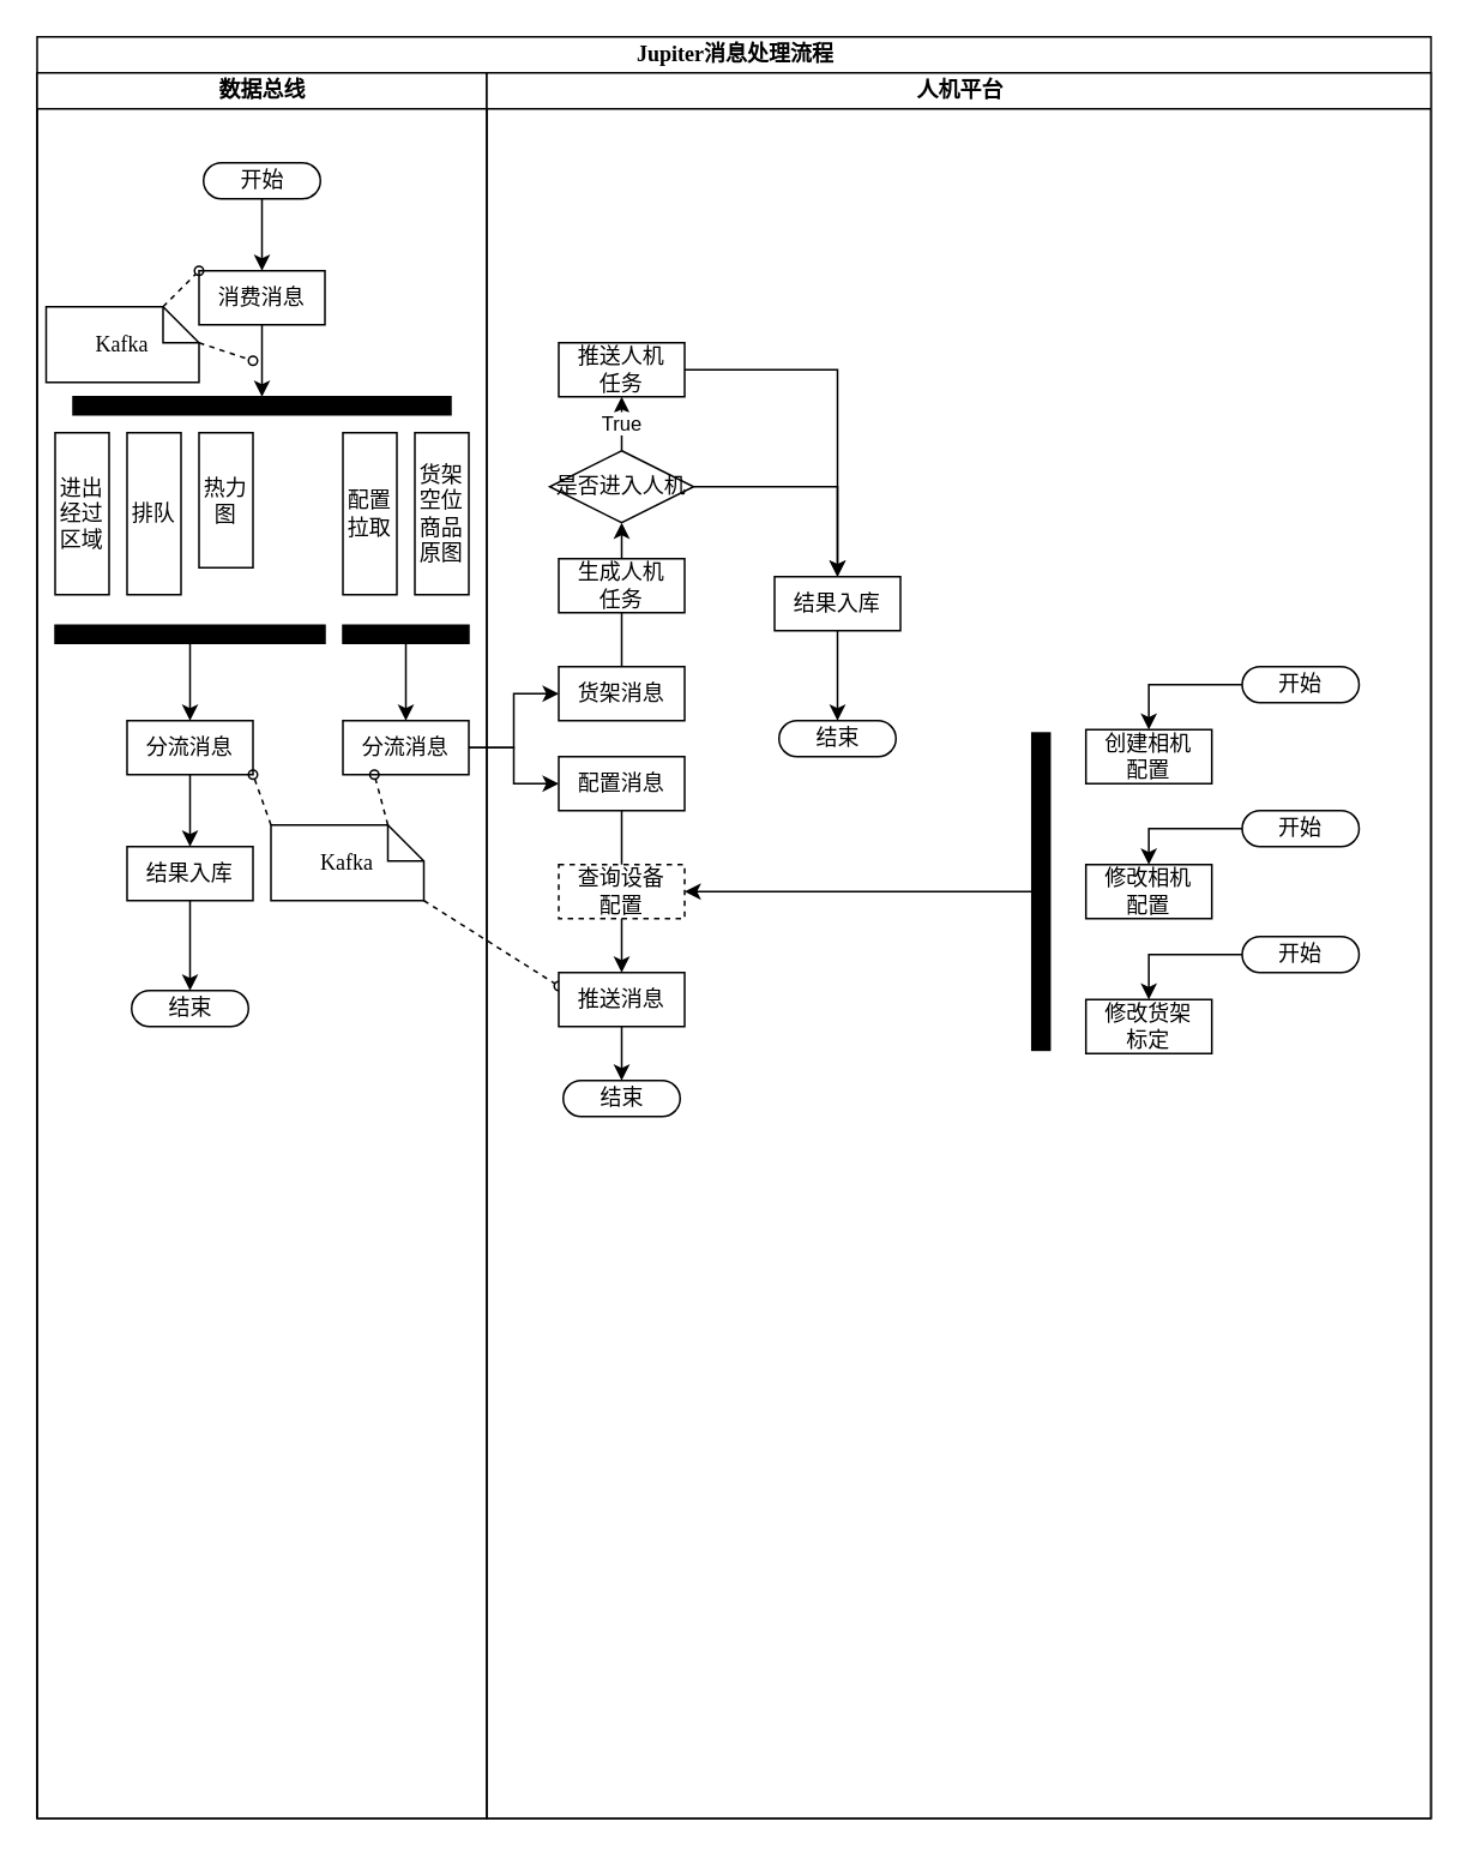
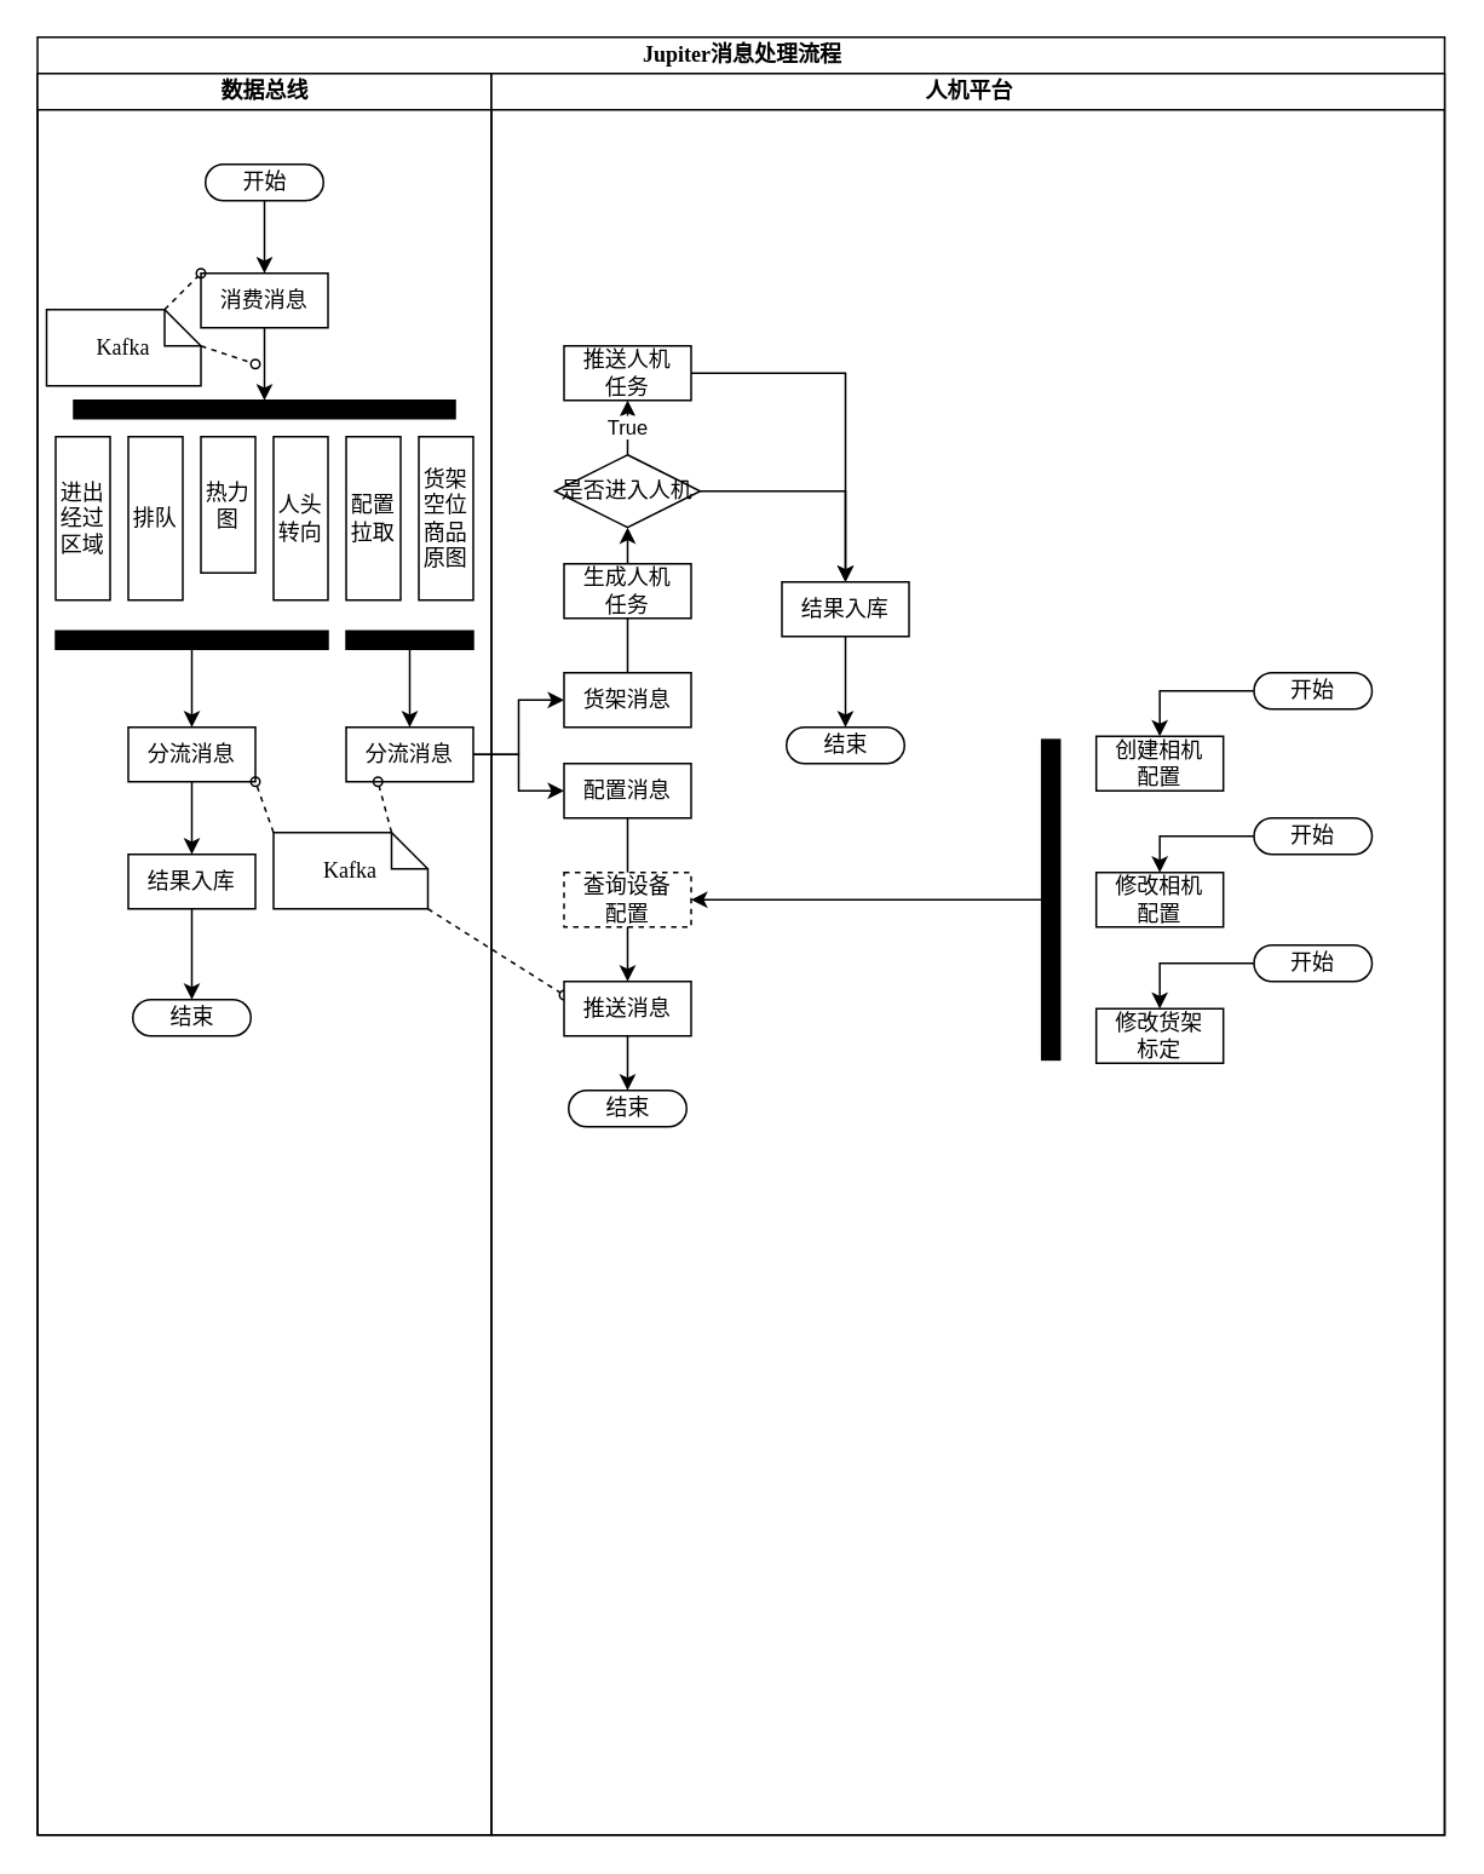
+ <mxCell id="14" value="人头转向" style="rounded=0;whiteSpace=wrap;html=1;" vertex="1" parent="3"><mxGeometry x="130" y="200" width="30" height="90" as="geometry" /></mxCell>
